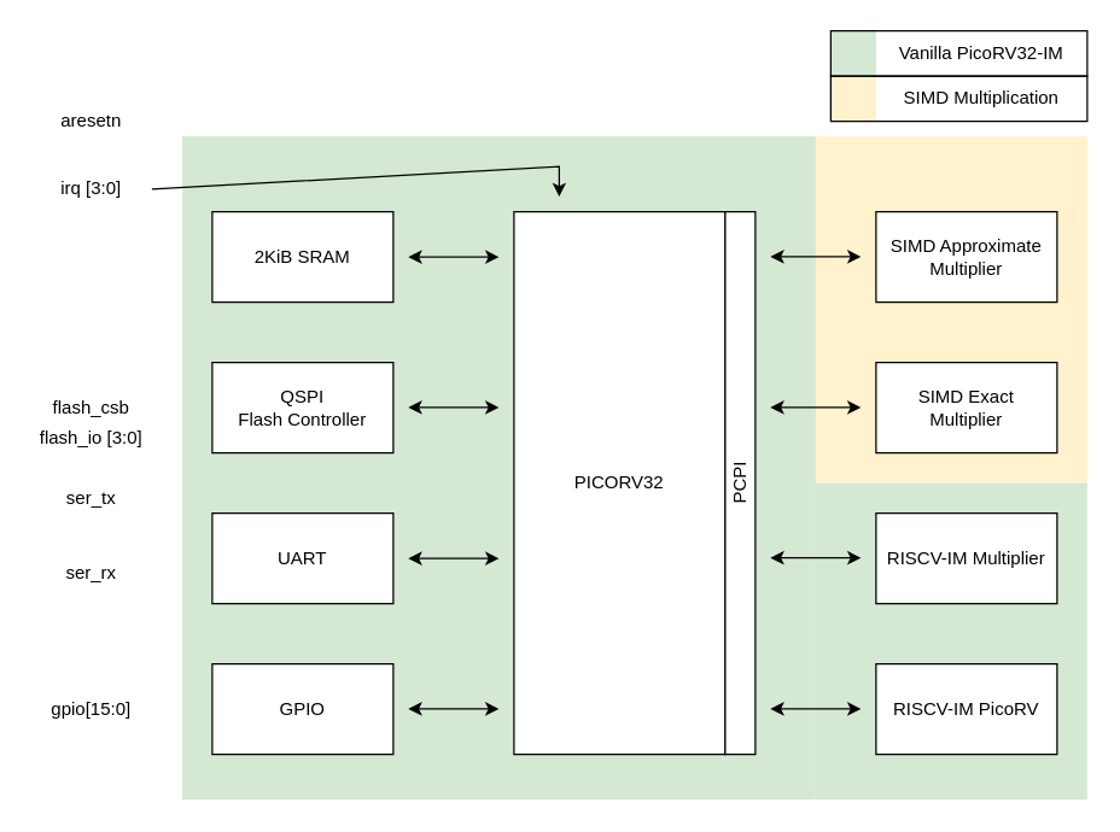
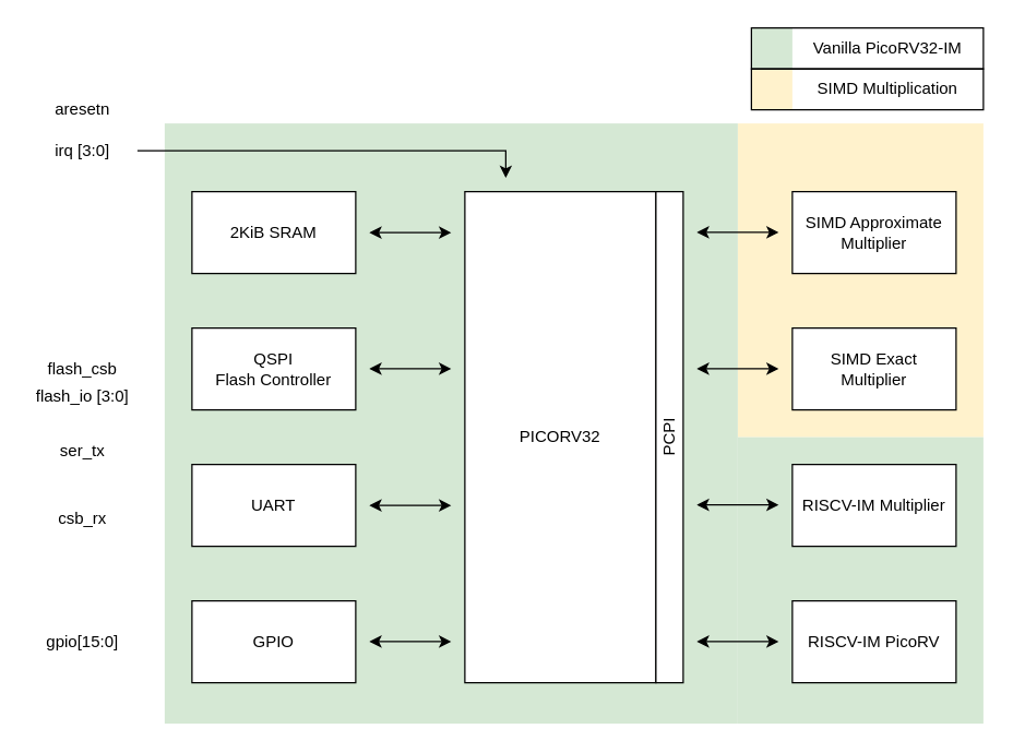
- <mxCell id="29" value="irq [3:0]" style="text;html=1;strokeColor=none;fillColor=none;align=center;verticalAlign=middle;whiteSpace=wrap;rounded=0;" parent="1" vertex="1"><mxGeometry x="20" y="115" width="80" height="20" as="geometry" /></mxCell>
+ <mxCell id="29" value="irq [3:0]" style="text;html=1;strokeColor=none;fillColor=none;align=center;verticalAlign=middle;whiteSpace=wrap;rounded=0;" parent="1" vertex="1"><mxGeometry y="100" width="80" height="20" as="geometry" x="20" /></mxCell>
- <mxCell id="18" value="ser_rx" style="text;html=1;strokeColor=none;fillColor=none;align=center;verticalAlign=middle;whiteSpace=wrap;rounded=0;" parent="1" vertex="1"><mxGeometry y="370" width="80" height="20" as="geometry" x="20" /></mxCell>
+ <mxCell id="18" value="csb_rx" style="text;html=1;strokeColor=none;fillColor=none;align=center;verticalAlign=middle;whiteSpace=wrap;rounded=0;" parent="1" vertex="1"><mxGeometry y="370" width="80" height="20" as="geometry" x="20" /></mxCell>
